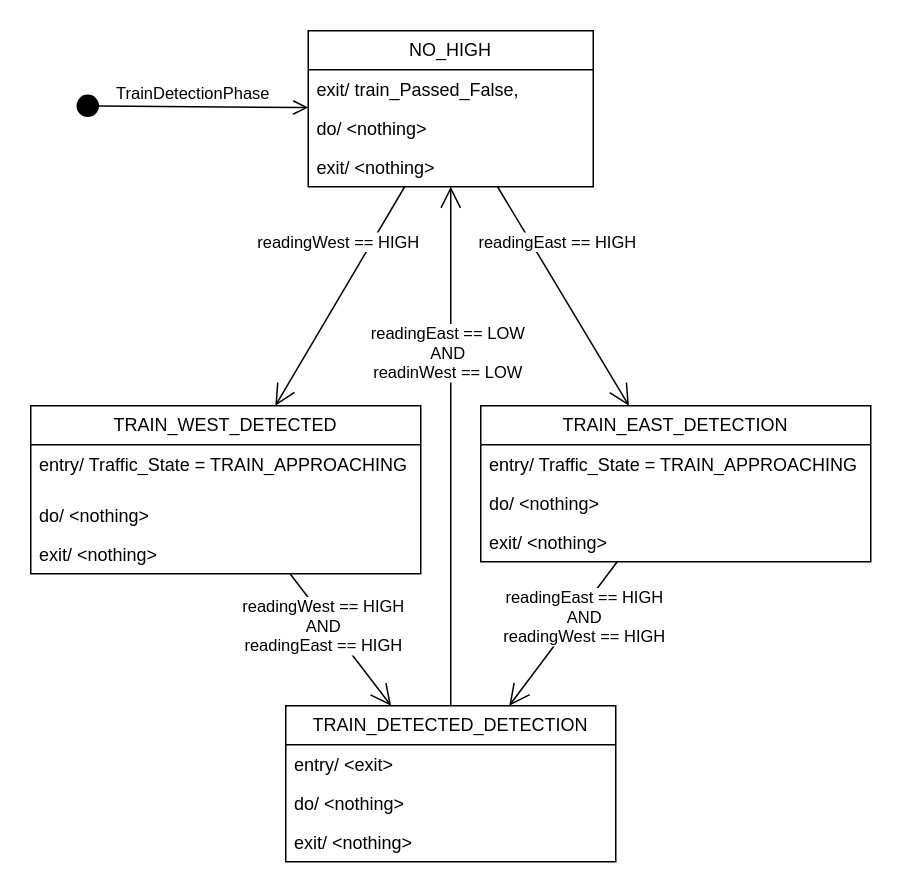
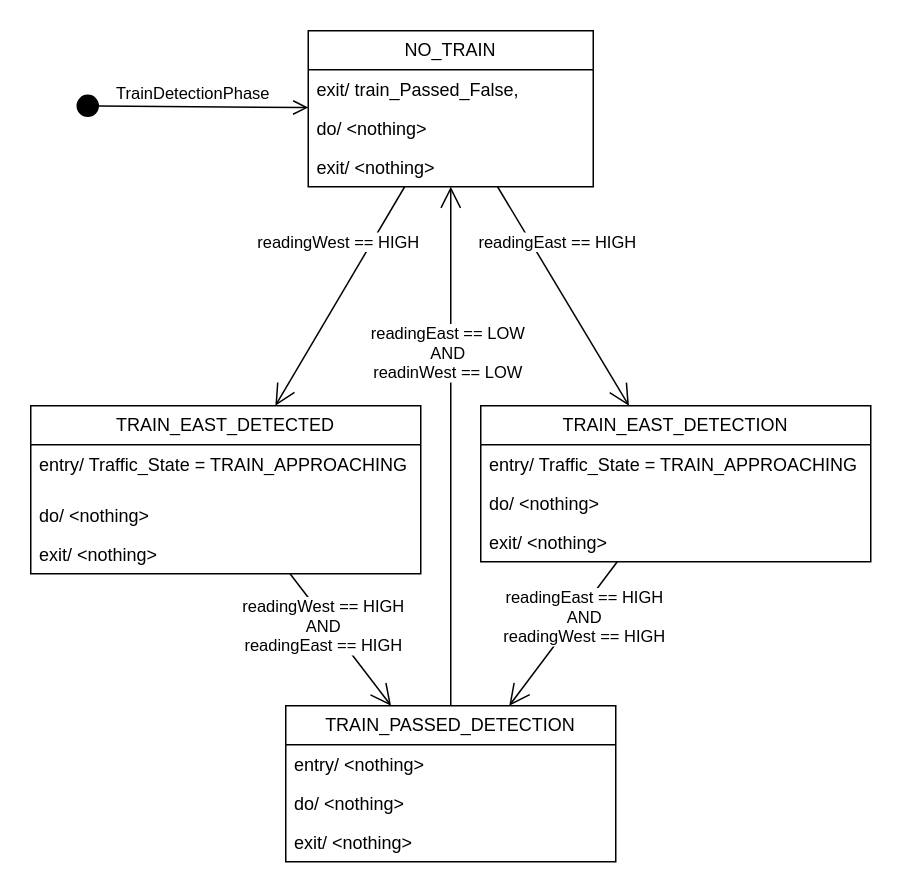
- <mxCell id="2" value="NO_HIGH" style="swimlane;fontStyle=0;childLayout=stackLayout;horizontal=1;startSize=26;fillColor=none;horizontalStack=0;resizeParent=1;resizeParentMax=0;resizeLast=0;collapsible=1;marginBottom=0;whiteSpace=wrap;html=1;" parent="1" vertex="1"><mxGeometry x="205" y="20" width="190" height="104" as="geometry" /></mxCell>
+ <mxCell id="2" value="NO_TRAIN" style="swimlane;fontStyle=0;childLayout=stackLayout;horizontal=1;startSize=26;fillColor=none;horizontalStack=0;resizeParent=1;resizeParentMax=0;resizeLast=0;collapsible=1;marginBottom=0;whiteSpace=wrap;html=1;" parent="1" vertex="1"><mxGeometry x="205" y="20" width="190" height="104" as="geometry" /></mxCell>
- <mxCell id="6" value="TRAIN_WEST_DETECTED" style="swimlane;fontStyle=0;childLayout=stackLayout;horizontal=1;startSize=26;fillColor=none;horizontalStack=0;resizeParent=1;resizeParentMax=0;resizeLast=0;collapsible=1;marginBottom=0;whiteSpace=wrap;html=1;" parent="1" vertex="1"><mxGeometry x="20" y="270" width="260" height="112" as="geometry" /></mxCell>
+ <mxCell id="6" value="TRAIN_EAST_DETECTED" style="swimlane;fontStyle=0;childLayout=stackLayout;horizontal=1;startSize=26;fillColor=none;horizontalStack=0;resizeParent=1;resizeParentMax=0;resizeLast=0;collapsible=1;marginBottom=0;whiteSpace=wrap;html=1;" parent="1" vertex="1"><mxGeometry x="20" y="270" width="260" height="112" as="geometry" /></mxCell>
- <mxCell id="10" value="TRAIN_DETECTED_DETECTION" style="swimlane;fontStyle=0;childLayout=stackLayout;horizontal=1;startSize=26;fillColor=none;horizontalStack=0;resizeParent=1;resizeParentMax=0;resizeLast=0;collapsible=1;marginBottom=0;whiteSpace=wrap;html=1;" parent="1" vertex="1"><mxGeometry x="190" y="470" width="220" height="104" as="geometry" /></mxCell>
+ <mxCell id="10" value="TRAIN_PASSED_DETECTION" style="swimlane;fontStyle=0;childLayout=stackLayout;horizontal=1;startSize=26;fillColor=none;horizontalStack=0;resizeParent=1;resizeParentMax=0;resizeLast=0;collapsible=1;marginBottom=0;whiteSpace=wrap;html=1;" parent="1" vertex="1"><mxGeometry x="190" y="470" width="220" height="104" as="geometry" /></mxCell>
- <mxCell id="11" value="entry/ &amp;lt;exit&amp;gt;" style="text;strokeColor=none;fillColor=none;align=left;verticalAlign=top;spacingLeft=4;spacingRight=4;overflow=hidden;rotatable=0;points=[[0,0.5],[1,0.5]];portConstraint=eastwest;whiteSpace=wrap;html=1;" parent="10" vertex="1"><mxGeometry y="26" width="220" height="26" as="geometry" /></mxCell>
+ <mxCell id="11" value="entry/ &amp;lt;nothing&amp;gt;" style="text;strokeColor=none;fillColor=none;align=left;verticalAlign=top;spacingLeft=4;spacingRight=4;overflow=hidden;rotatable=0;points=[[0,0.5],[1,0.5]];portConstraint=eastwest;whiteSpace=wrap;html=1;" parent="10" vertex="1"><mxGeometry y="26" width="220" height="26" as="geometry" /></mxCell>
